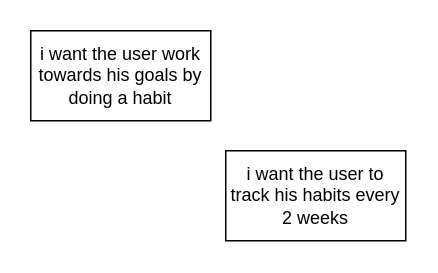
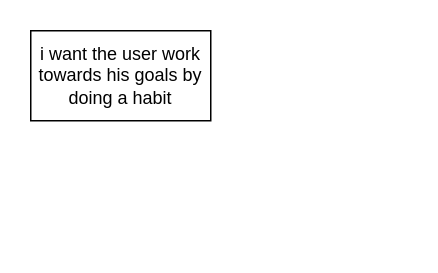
- <mxCell id="2" value="i want the user to track his habits every 2 weeks" style="rounded=0;whiteSpace=wrap;html=1;" vertex="1" parent="1"><mxGeometry x="150" y="100" width="120" height="60" as="geometry" /></mxCell>
